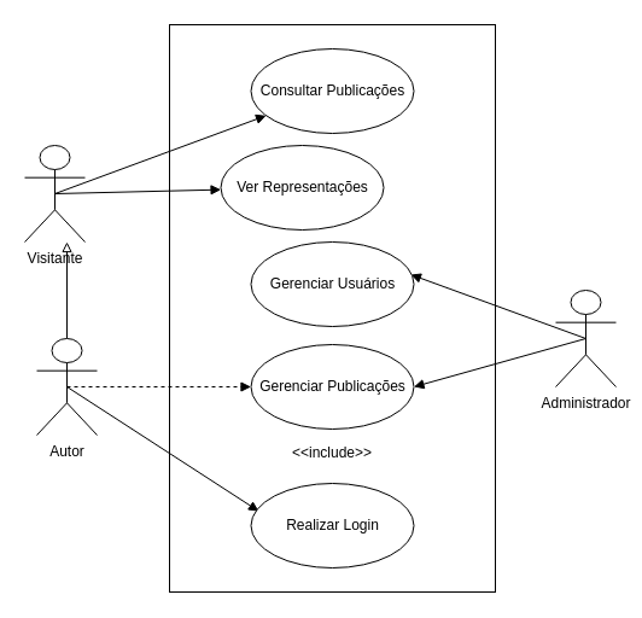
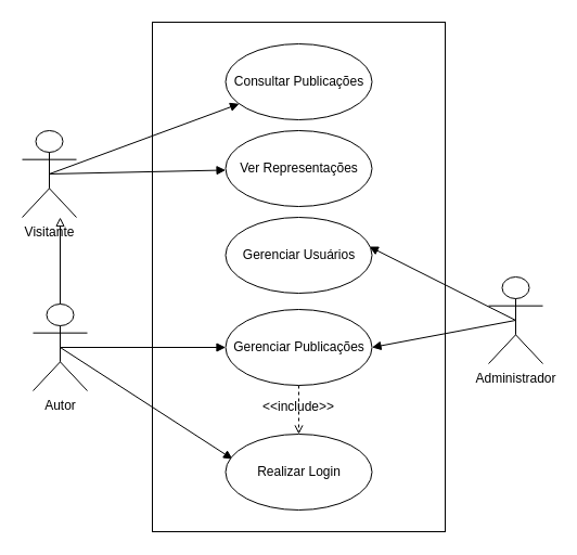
- <mxCell id="7" value="Ver Representações" style="ellipse;whiteSpace=wrap;html=1;" vertex="1" parent="1"><mxGeometry x="182.5" y="120" width="135" height="70" as="geometry" /></mxCell>
+ <mxCell id="7" value="Ver Representações" style="ellipse;whiteSpace=wrap;html=1;" vertex="1" parent="1"><mxGeometry x="207.5" y="120" width="135" height="70" as="geometry" /></mxCell>
- <mxCell id="16" value="Administrador" style="shape=umlActor;verticalLabelPosition=bottom;verticalAlign=top;html=1;outlineConnect=0;" vertex="1" parent="1"><mxGeometry x="460" y="240" width="50" height="80" as="geometry" /></mxCell>
+ <mxCell id="16" value="Administrador" style="shape=umlActor;verticalLabelPosition=bottom;verticalAlign=top;html=1;outlineConnect=0;" vertex="1" parent="1"><mxGeometry x="450" y="255" width="50" height="80" as="geometry" /></mxCell>
- <mxCell id="9" style="edgeStyle=none;rounded=0;orthogonalLoop=1;jettySize=auto;html=1;exitX=0.5;exitY=0.5;exitDx=0;exitDy=0;exitPerimeter=0;endArrow=block;endFill=1;dashed=1;" edge="1" parent="1" source="11" target="13"><mxGeometry relative="1" as="geometry" /></mxCell>
+ <mxCell id="9" style="edgeStyle=none;rounded=0;orthogonalLoop=1;jettySize=auto;html=1;exitX=0.5;exitY=0.5;exitDx=0;exitDy=0;exitPerimeter=0;endArrow=block;endFill=1;" edge="1" parent="1" source="11" target="13"><mxGeometry relative="1" as="geometry" /></mxCell>
+ <mxCell id="12" value="" style="edgeStyle=none;rounded=0;orthogonalLoop=1;jettySize=auto;html=1;endArrow=open;endFill=0;dashed=1;" edge="1" parent="1" source="13" target="18"><mxGeometry relative="1" as="geometry"><Array as="points"><mxPoint x="275" y="370" /></Array></mxGeometry></mxCell>
